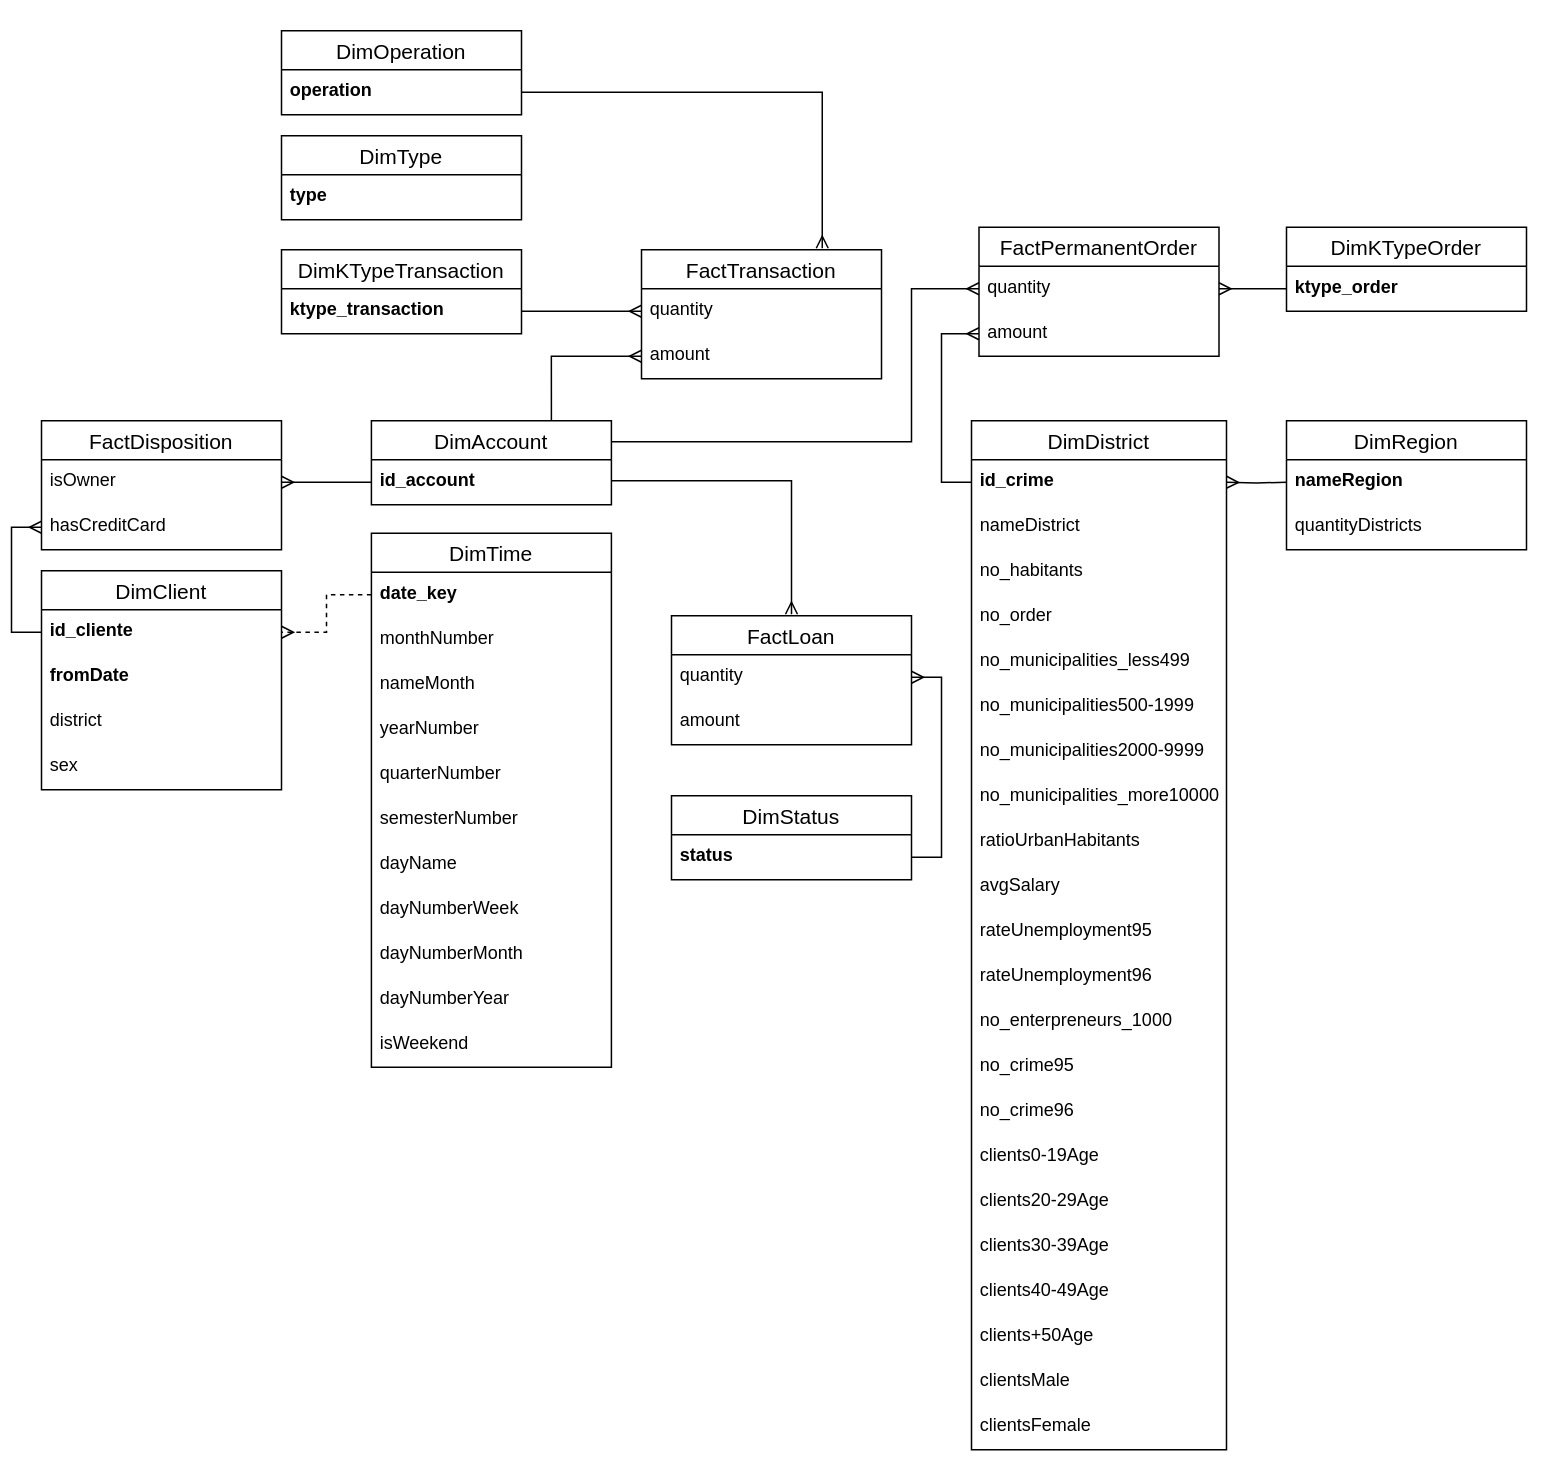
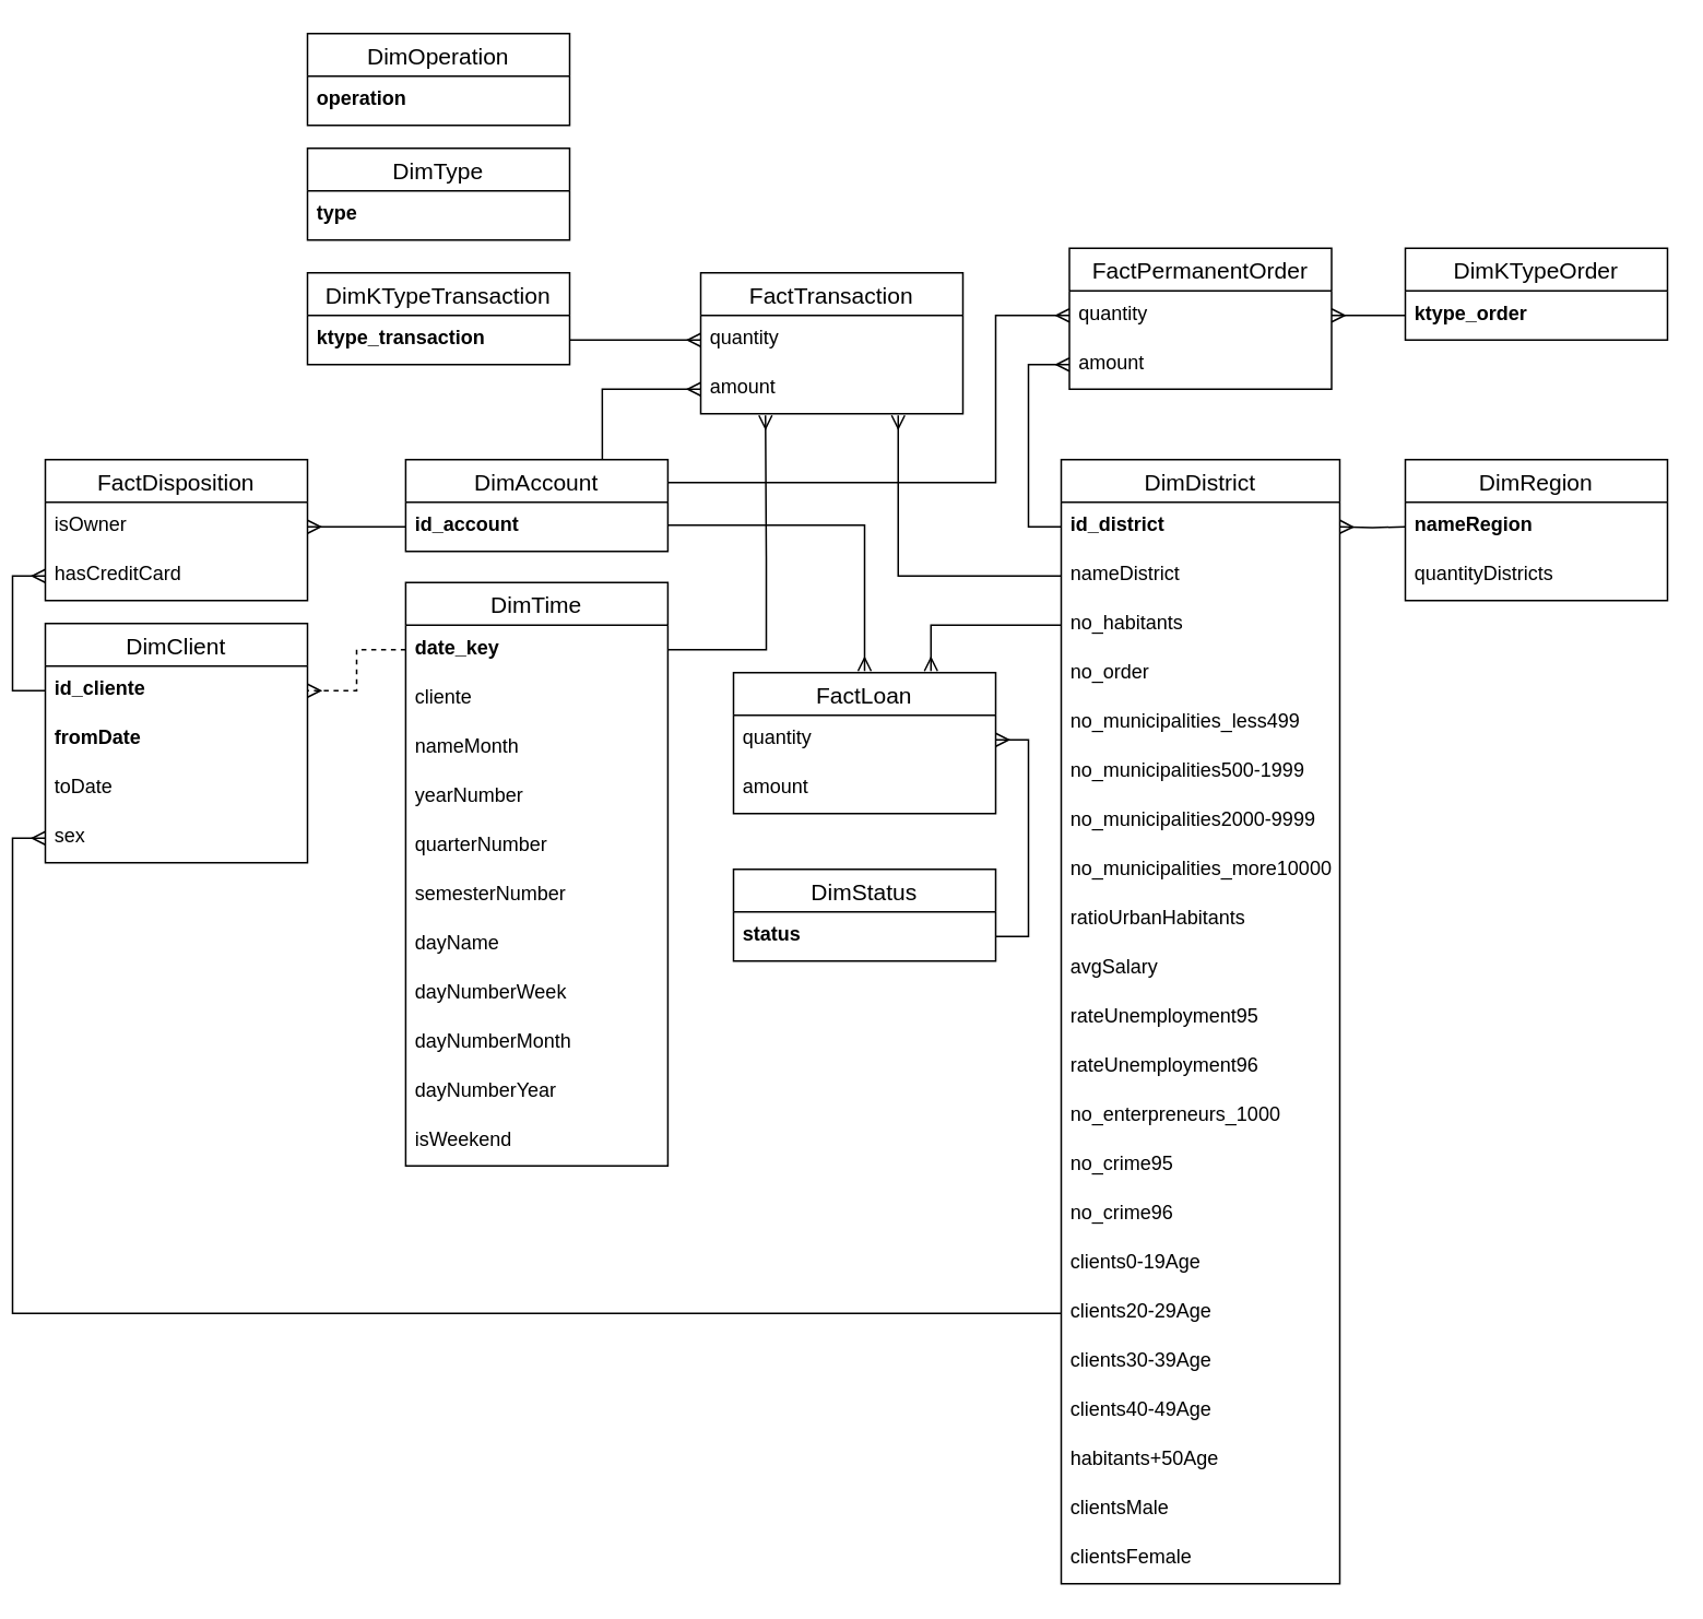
- <mxCell id="77" style="edgeStyle=orthogonalEdgeStyle;rounded=0;orthogonalLoop=1;jettySize=auto;html=1;endArrow=ERmany;endFill=0;entryX=0.75;entryY=0;entryDx=0;entryDy=0;exitX=1;exitY=0.5;exitDx=0;exitDy=0;" parent="1" source="56" target="62" edge="1"><mxGeometry relative="1" as="geometry"><mxPoint x="610" y="247" as="targetPoint" /><mxPoint x="650" y="331" as="sourcePoint" /></mxGeometry></mxCell>
- <mxCell id="28" value="id_crime" style="text;strokeColor=none;fillColor=none;spacingLeft=4;spacingRight=4;overflow=hidden;rotatable=0;points=[[0,0.5],[1,0.5]];portConstraint=eastwest;fontSize=12;fontStyle=1" parent="27" vertex="1"><mxGeometry y="26" width="170" height="30" as="geometry" /></mxCell>
+ <mxCell id="28" value="id_district" style="text;strokeColor=none;fillColor=none;spacingLeft=4;spacingRight=4;overflow=hidden;rotatable=0;points=[[0,0.5],[1,0.5]];portConstraint=eastwest;fontSize=12;fontStyle=1" parent="27" vertex="1"><mxGeometry y="26" width="170" height="30" as="geometry" /></mxCell>
+ <mxCell id="74" style="edgeStyle=orthogonalEdgeStyle;rounded=0;orthogonalLoop=1;jettySize=auto;html=1;endArrow=ERmany;endFill=0;entryX=0.75;entryY=1;entryDx=0;entryDy=0;exitX=0;exitY=0.5;exitDx=0;exitDy=0;" parent="1" source="29" target="62" edge="1"><mxGeometry relative="1" as="geometry"><mxPoint x="610" y="461" as="targetPoint" /><mxPoint x="650" y="361" as="sourcePoint" /></mxGeometry></mxCell>
+ <mxCell id="71" style="edgeStyle=orthogonalEdgeStyle;rounded=0;orthogonalLoop=1;jettySize=auto;html=1;endArrow=ERmany;endFill=0;entryX=0.25;entryY=1;entryDx=0;entryDy=0;exitX=1;exitY=0.5;exitDx=0;exitDy=0;" parent="1" source="5" target="62" edge="1"><mxGeometry relative="1" as="geometry"><mxPoint x="450" y="261" as="targetPoint" /><mxPoint x="400" y="410" as="sourcePoint" /><Array as="points"><mxPoint x="460" y="396" /><mxPoint x="460" y="340" /></Array></mxGeometry></mxCell>
+ <mxCell id="54" style="edgeStyle=orthogonalEdgeStyle;rounded=0;orthogonalLoop=1;jettySize=auto;html=1;endArrow=ERmany;endFill=0;entryX=0.75;entryY=0;entryDx=0;entryDy=0;exitX=0;exitY=0.5;exitDx=0;exitDy=0;" parent="1" source="30" target="59" edge="1"><mxGeometry relative="1" as="geometry"><mxPoint x="610" y="321" as="targetPoint" /><mxPoint x="590" y="550" as="sourcePoint" /></mxGeometry></mxCell>
- <mxCell id="6" value="monthNumber" style="text;strokeColor=none;fillColor=none;spacingLeft=4;spacingRight=4;overflow=hidden;rotatable=0;points=[[0,0.5],[1,0.5]];portConstraint=eastwest;fontSize=12;fontStyle=0" parent="4" vertex="1"><mxGeometry y="56" width="160" height="30" as="geometry" /></mxCell>
+ <mxCell id="6" value="cliente" style="text;strokeColor=none;fillColor=none;spacingLeft=4;spacingRight=4;overflow=hidden;rotatable=0;points=[[0,0.5],[1,0.5]];portConstraint=eastwest;fontSize=12;fontStyle=0" parent="4" vertex="1"><mxGeometry y="56" width="160" height="30" as="geometry" /></mxCell>
- <mxCell id="22" value="district" style="text;strokeColor=none;fillColor=none;spacingLeft=4;spacingRight=4;overflow=hidden;rotatable=0;points=[[0,0.5],[1,0.5]];portConstraint=eastwest;fontSize=12;fontStyle=0" parent="19" vertex="1"><mxGeometry y="86" width="160" height="30" as="geometry" /></mxCell>
+ <mxCell id="22" value="toDate" style="text;strokeColor=none;fillColor=none;spacingLeft=4;spacingRight=4;overflow=hidden;rotatable=0;points=[[0,0.5],[1,0.5]];portConstraint=eastwest;fontSize=12;fontStyle=0" parent="19" vertex="1"><mxGeometry y="86" width="160" height="30" as="geometry" /></mxCell>
+ <mxCell id="84" style="edgeStyle=orthogonalEdgeStyle;rounded=0;orthogonalLoop=1;jettySize=auto;html=1;endArrow=ERmany;endFill=0;entryX=0;entryY=0.5;entryDx=0;entryDy=0;exitX=0;exitY=0.5;exitDx=0;exitDy=0;" parent="1" source="44" target="23" edge="1"><mxGeometry relative="1" as="geometry"><mxPoint x="20" y="541" as="targetPoint" /><mxPoint x="549.5" y="790" as="sourcePoint" /></mxGeometry></mxCell>
- <mxCell id="47" value="clients+50Age" style="text;strokeColor=none;fillColor=none;spacingLeft=4;spacingRight=4;overflow=hidden;rotatable=0;points=[[0,0.5],[1,0.5]];portConstraint=eastwest;fontSize=12;" parent="27" vertex="1"><mxGeometry y="596" width="170" height="30" as="geometry" /></mxCell>
+ <mxCell id="47" value="habitants+50Age" style="text;strokeColor=none;fillColor=none;spacingLeft=4;spacingRight=4;overflow=hidden;rotatable=0;points=[[0,0.5],[1,0.5]];portConstraint=eastwest;fontSize=12;" parent="27" vertex="1"><mxGeometry y="596" width="170" height="30" as="geometry" /></mxCell>
